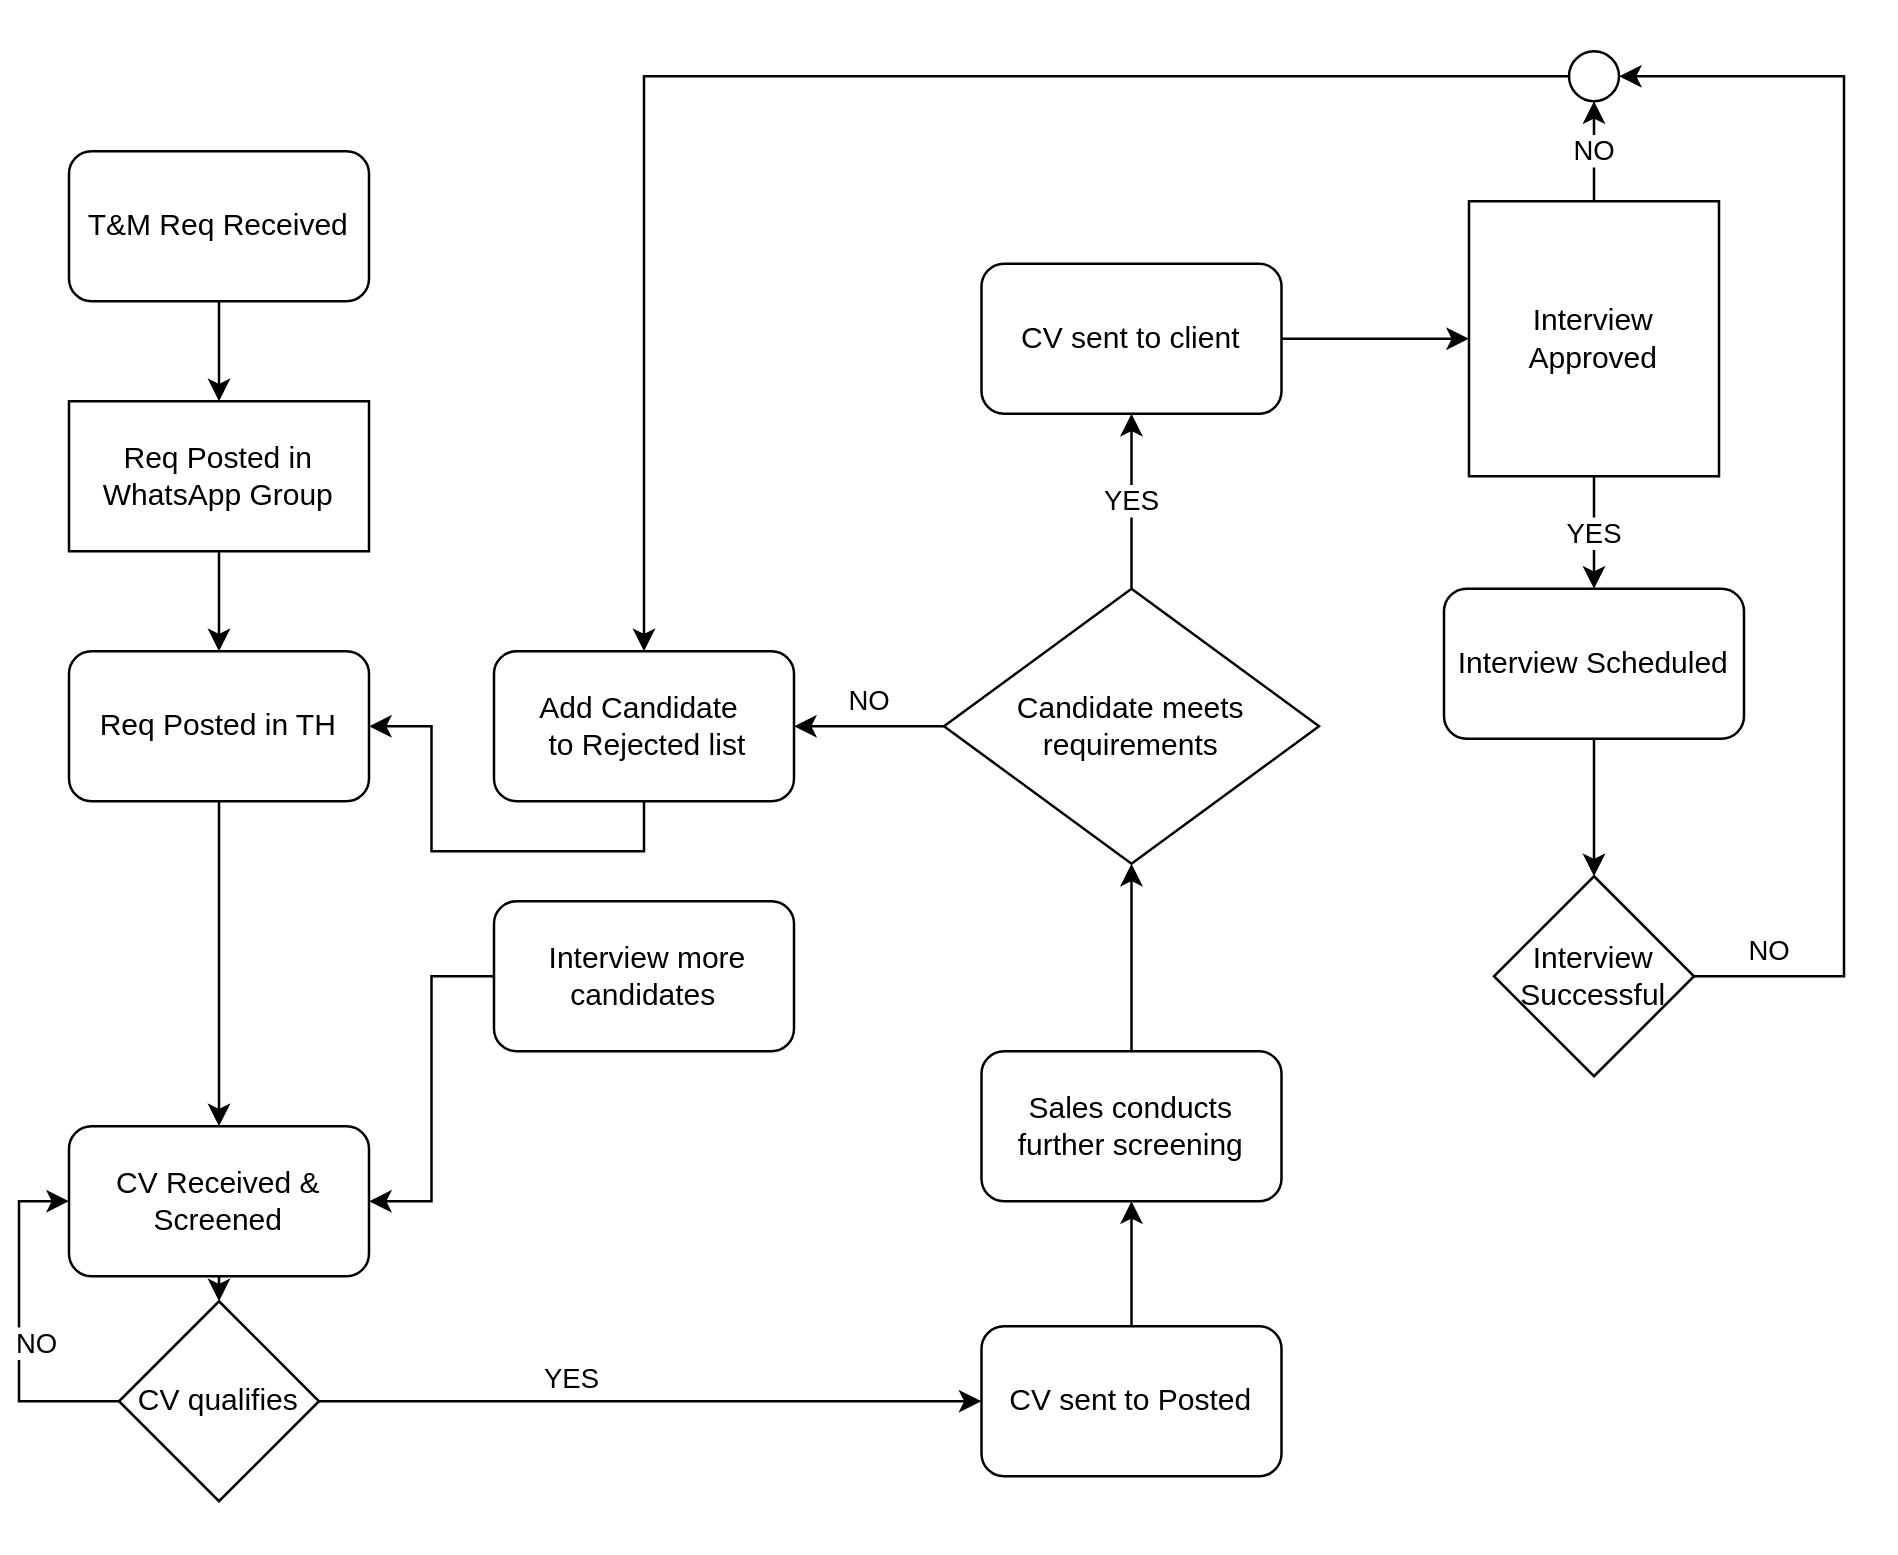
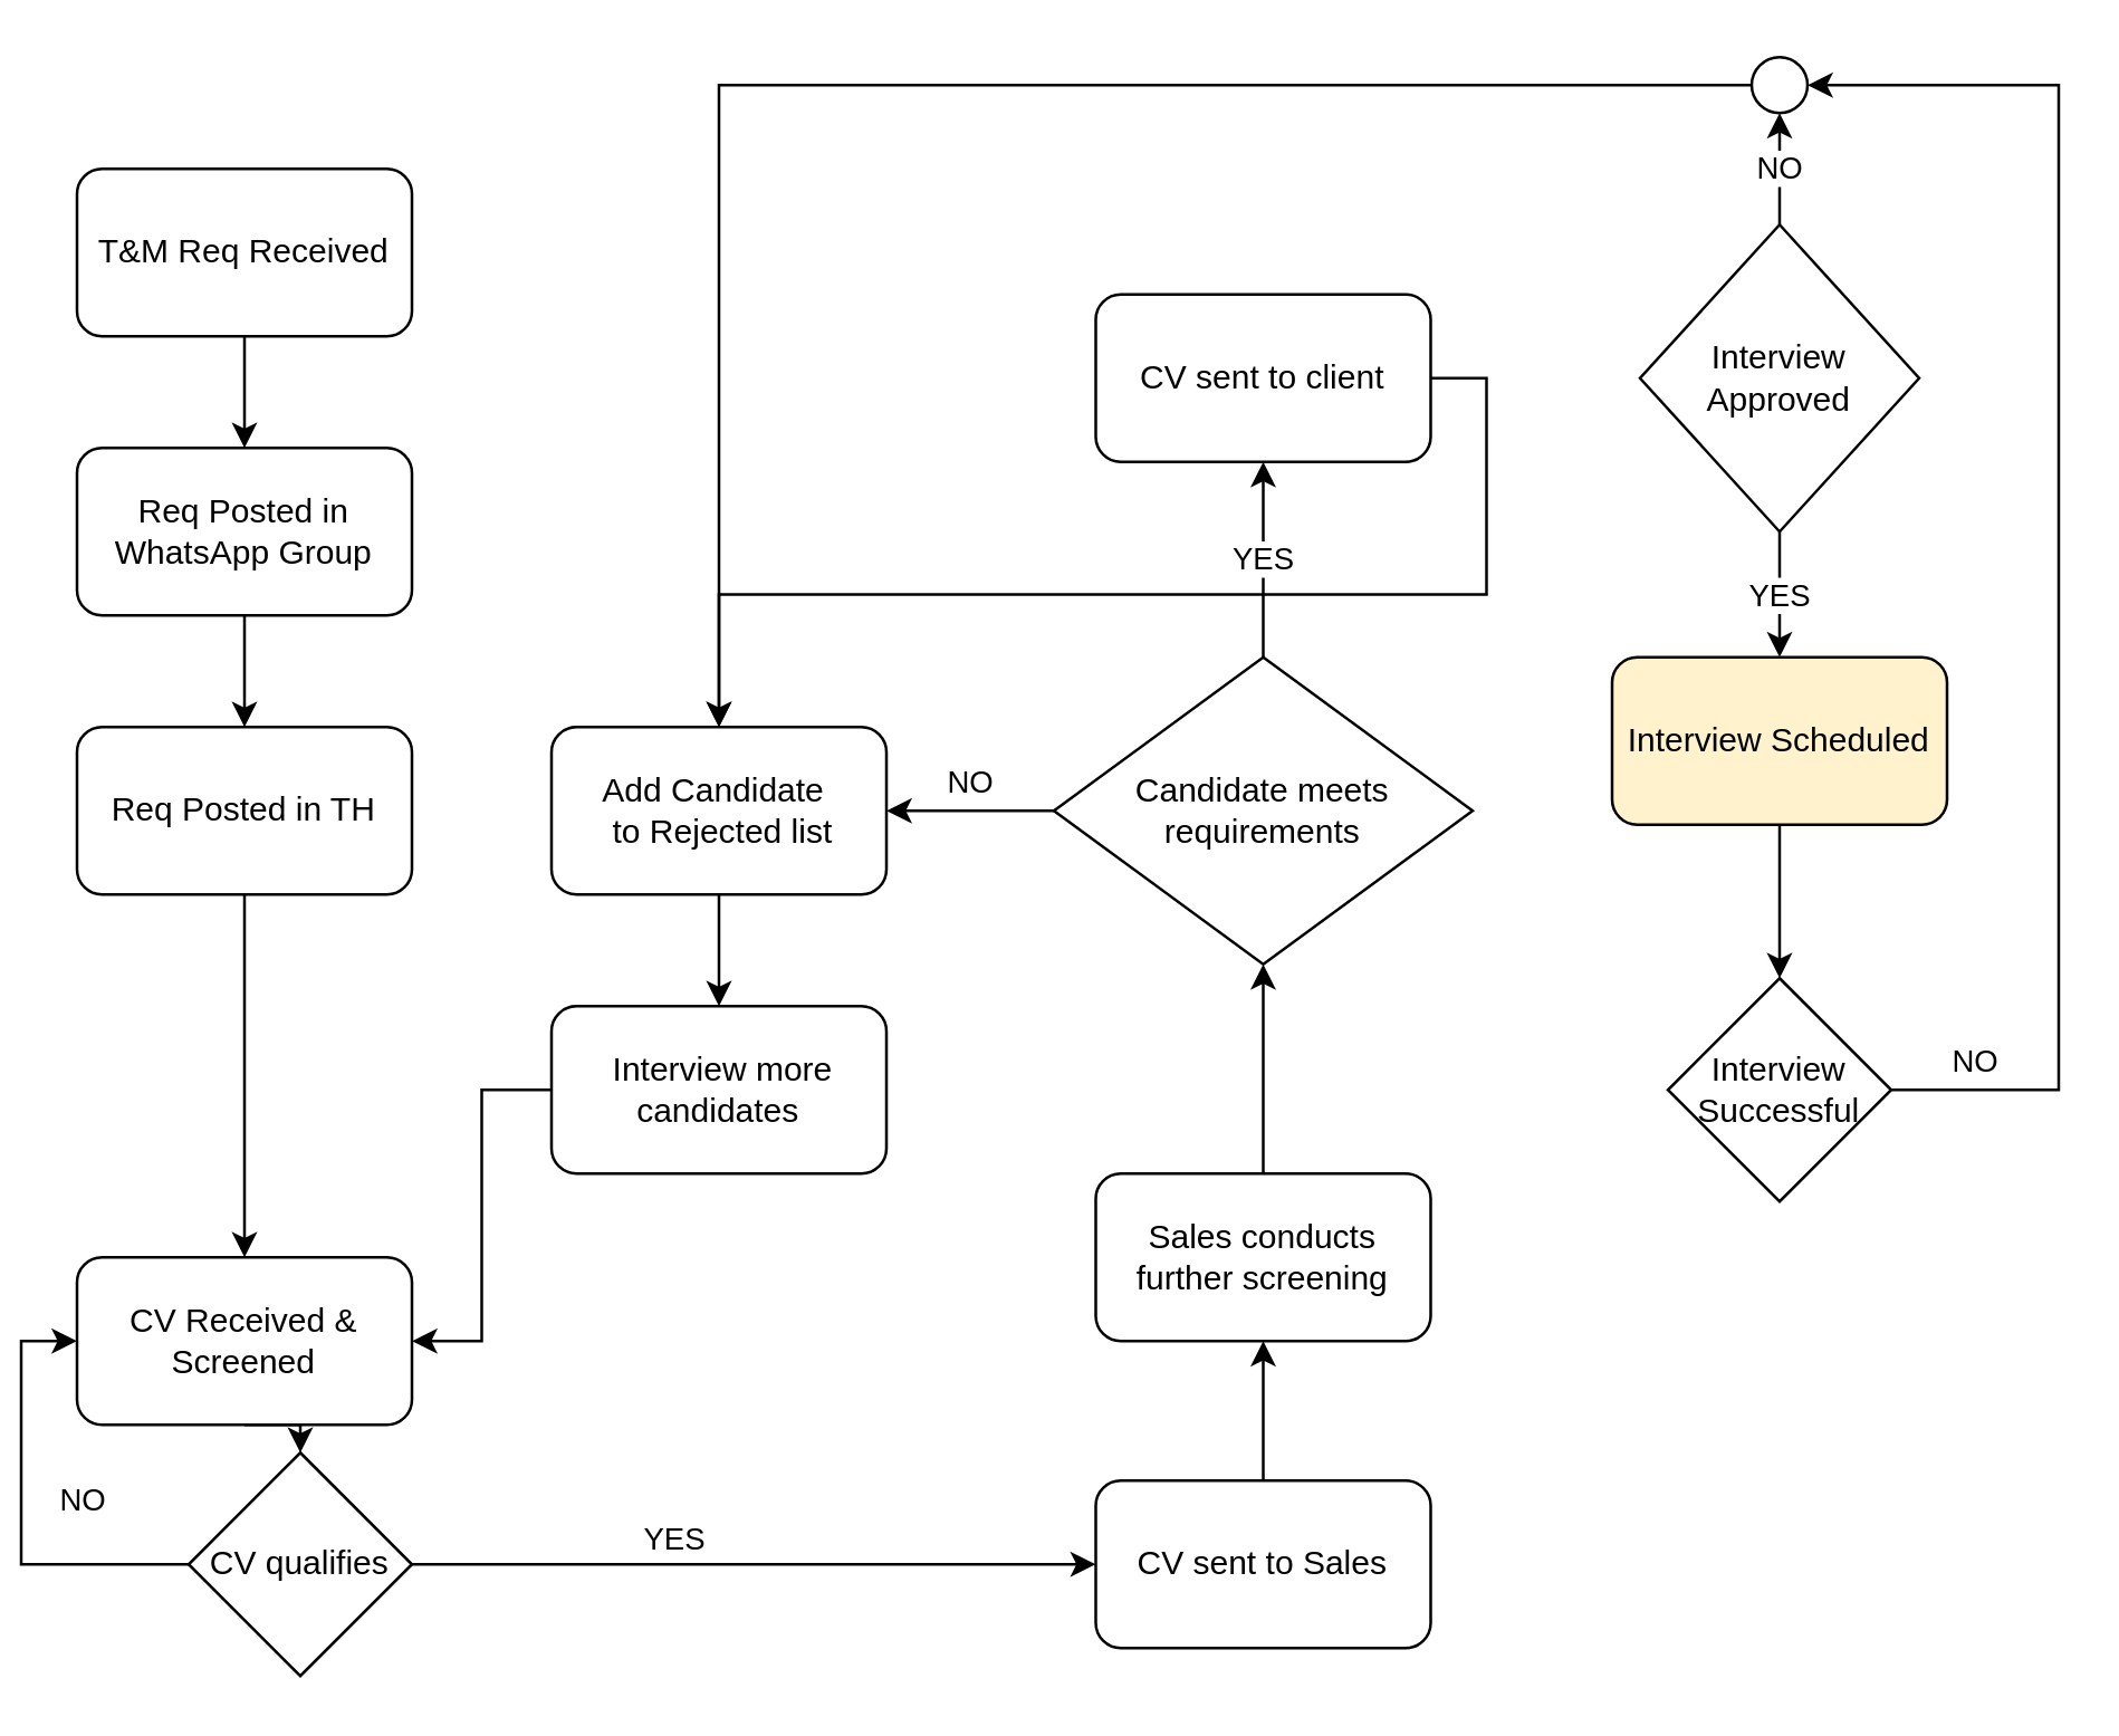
- <mxCell id="6" style="edgeStyle=orthogonalEdgeStyle;rounded=0;orthogonalLoop=1;jettySize=auto;html=1;exitX=1;exitY=0.5;exitDx=0;exitDy=0;" edge="1" parent="1" source="7" target="28"><mxGeometry relative="1" as="geometry" /></mxCell>
+ <mxCell id="6" style="edgeStyle=orthogonalEdgeStyle;rounded=0;orthogonalLoop=1;jettySize=auto;html=1;exitX=1;exitY=0.5;exitDx=0;exitDy=0;" edge="1" parent="1" source="7" target="30"><mxGeometry relative="1" as="geometry" /></mxCell>
- <mxCell id="28" value="Interview &lt;br&gt;Approved" style="whiteSpace=wrap;html=1;rounded=0;" vertex="1" parent="1"><mxGeometry x="580" y="80" width="100" height="110" as="geometry" /></mxCell>
+ <mxCell id="28" value="Interview &lt;br&gt;Approved" style="rhombus;whiteSpace=wrap;html=1;" vertex="1" parent="1"><mxGeometry x="580" y="80" width="100" height="110" as="geometry" /></mxCell>
- <mxCell id="11" value="Req Posted in WhatsApp Group" style="whiteSpace=wrap;html=1;rounded=0;" vertex="1" parent="1"><mxGeometry x="20" y="160" width="120" height="60" as="geometry" /></mxCell>
+ <mxCell id="11" value="Req Posted in WhatsApp Group" style="rounded=1;whiteSpace=wrap;html=1;" vertex="1" parent="1"><mxGeometry x="20" y="160" width="120" height="60" as="geometry" /></mxCell>
- <mxCell id="32" value="Interview Scheduled" style="rounded=1;whiteSpace=wrap;html=1;" vertex="1" parent="1"><mxGeometry x="570" y="235" width="120" height="60" as="geometry" /></mxCell>
+ <mxCell id="32" value="Interview Scheduled" style="rounded=1;whiteSpace=wrap;html=1;fillColor=#fff2cc;" vertex="1" parent="1"><mxGeometry x="570" y="235" width="120" height="60" as="geometry" /></mxCell>
- <mxCell id="29" style="edgeStyle=orthogonalEdgeStyle;rounded=0;orthogonalLoop=1;jettySize=auto;html=1;exitX=0.5;exitY=1;exitDx=0;exitDy=0;" edge="1" parent="1" source="30" target="13"><mxGeometry relative="1" as="geometry" /></mxCell>
+ <mxCell id="29" style="edgeStyle=orthogonalEdgeStyle;rounded=0;orthogonalLoop=1;jettySize=auto;html=1;exitX=0.5;exitY=1;exitDx=0;exitDy=0;entryX=0.5;entryY=0;entryDx=0;entryDy=0;" edge="1" parent="1" source="30" target="25"><mxGeometry relative="1" as="geometry" /></mxCell>
- <mxCell id="20" value="CV qualifies" style="rhombus;whiteSpace=wrap;html=1;" vertex="1" parent="1"><mxGeometry x="40" y="520" width="80" height="80" as="geometry" /></mxCell>
+ <mxCell id="20" value="CV qualifies" style="rhombus;whiteSpace=wrap;html=1;" vertex="1" parent="1"><mxGeometry x="60" y="520" width="80" height="80" as="geometry" /></mxCell>
- <mxCell id="3" value="CV sent to Posted" style="rounded=1;whiteSpace=wrap;html=1;" vertex="1" parent="1"><mxGeometry x="385" y="530" width="120" height="60" as="geometry" /></mxCell>
+ <mxCell id="3" value="CV sent to Sales" style="rounded=1;whiteSpace=wrap;html=1;" vertex="1" parent="1"><mxGeometry x="385" y="530" width="120" height="60" as="geometry" /></mxCell>
